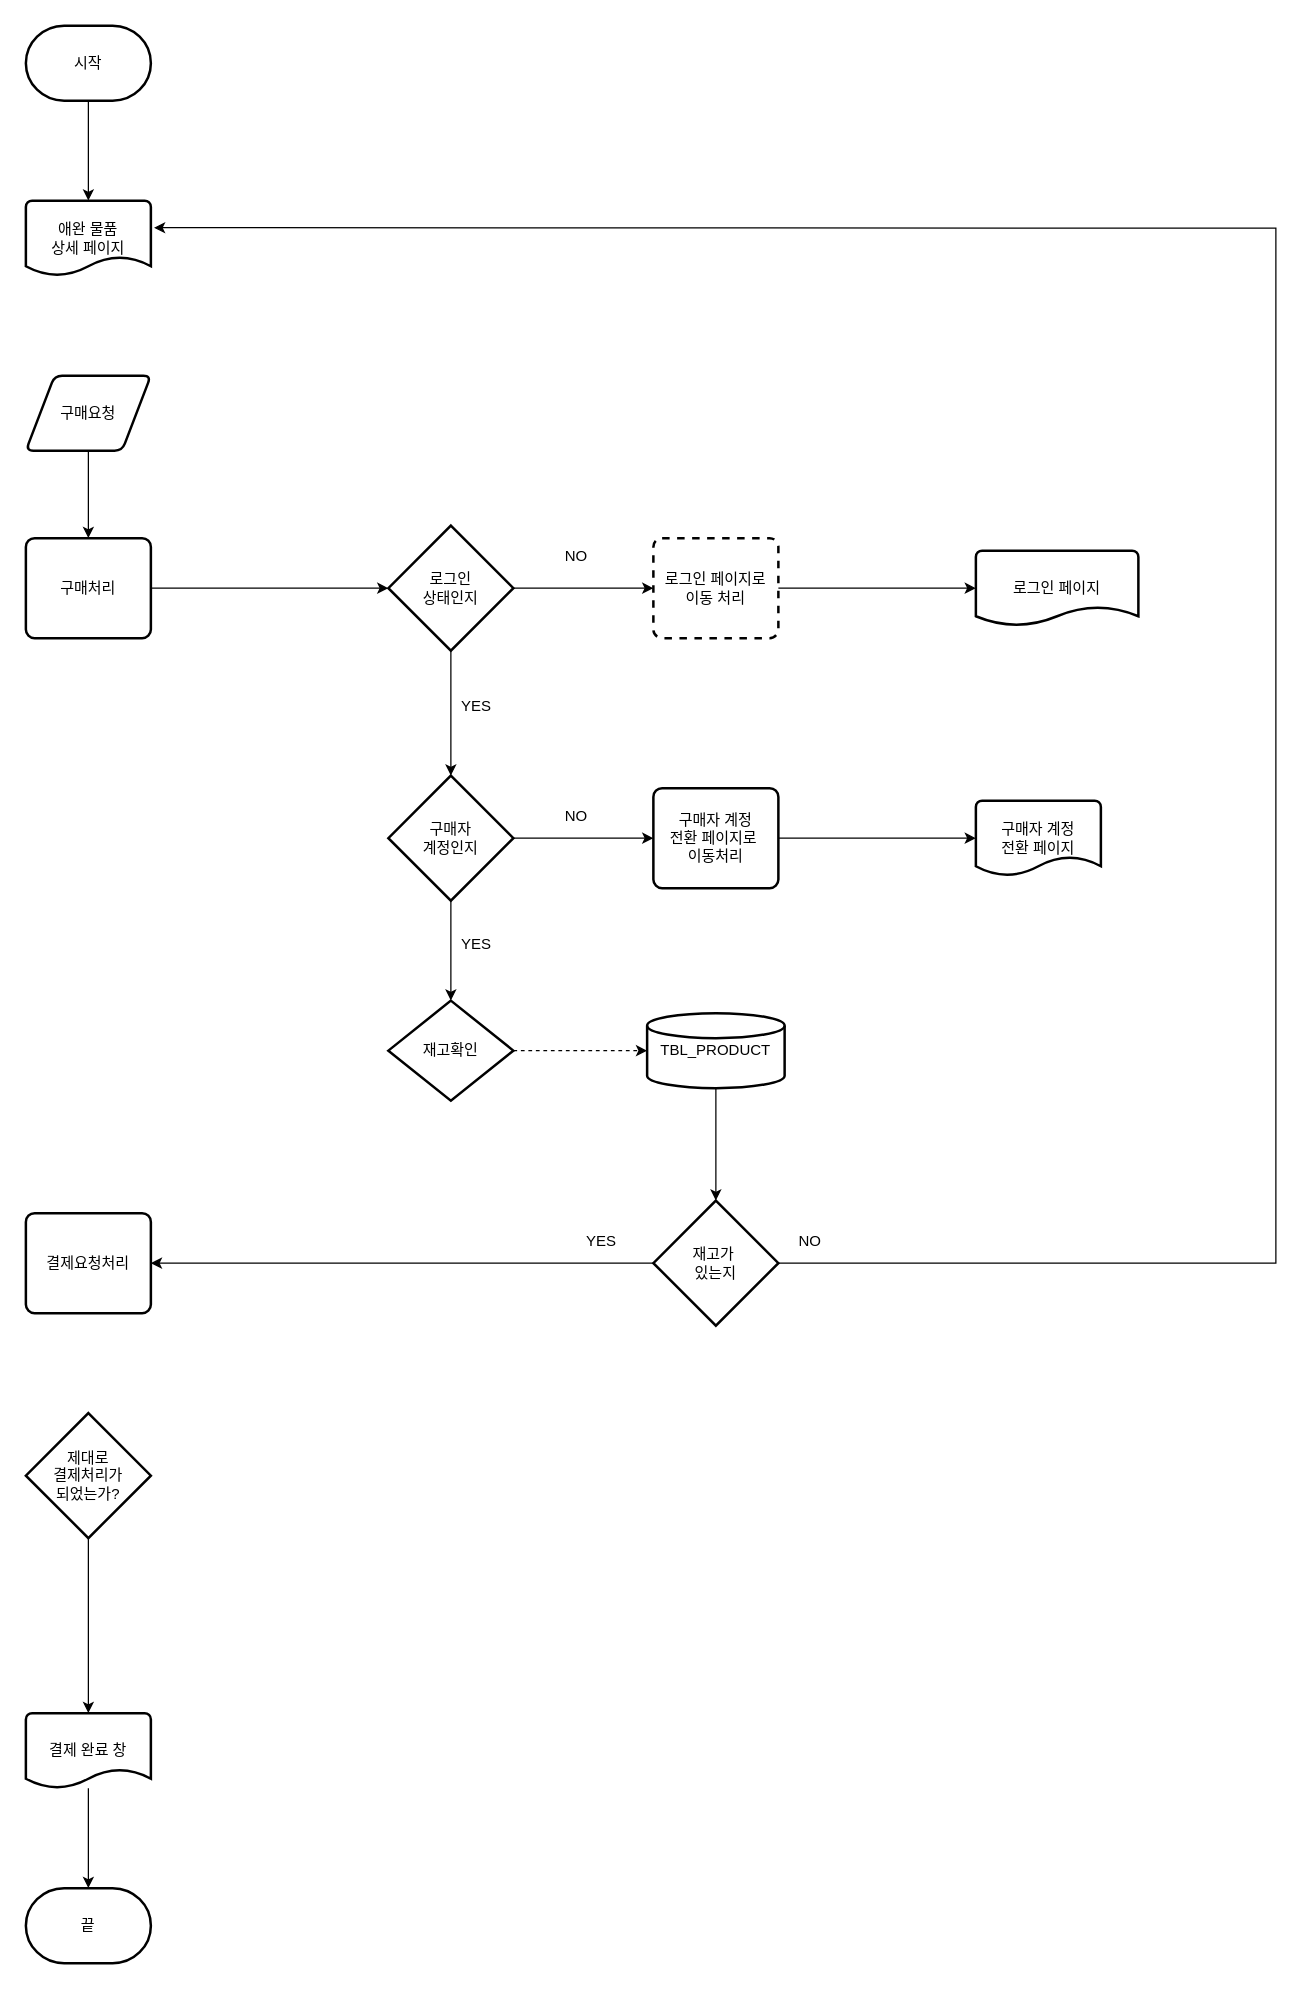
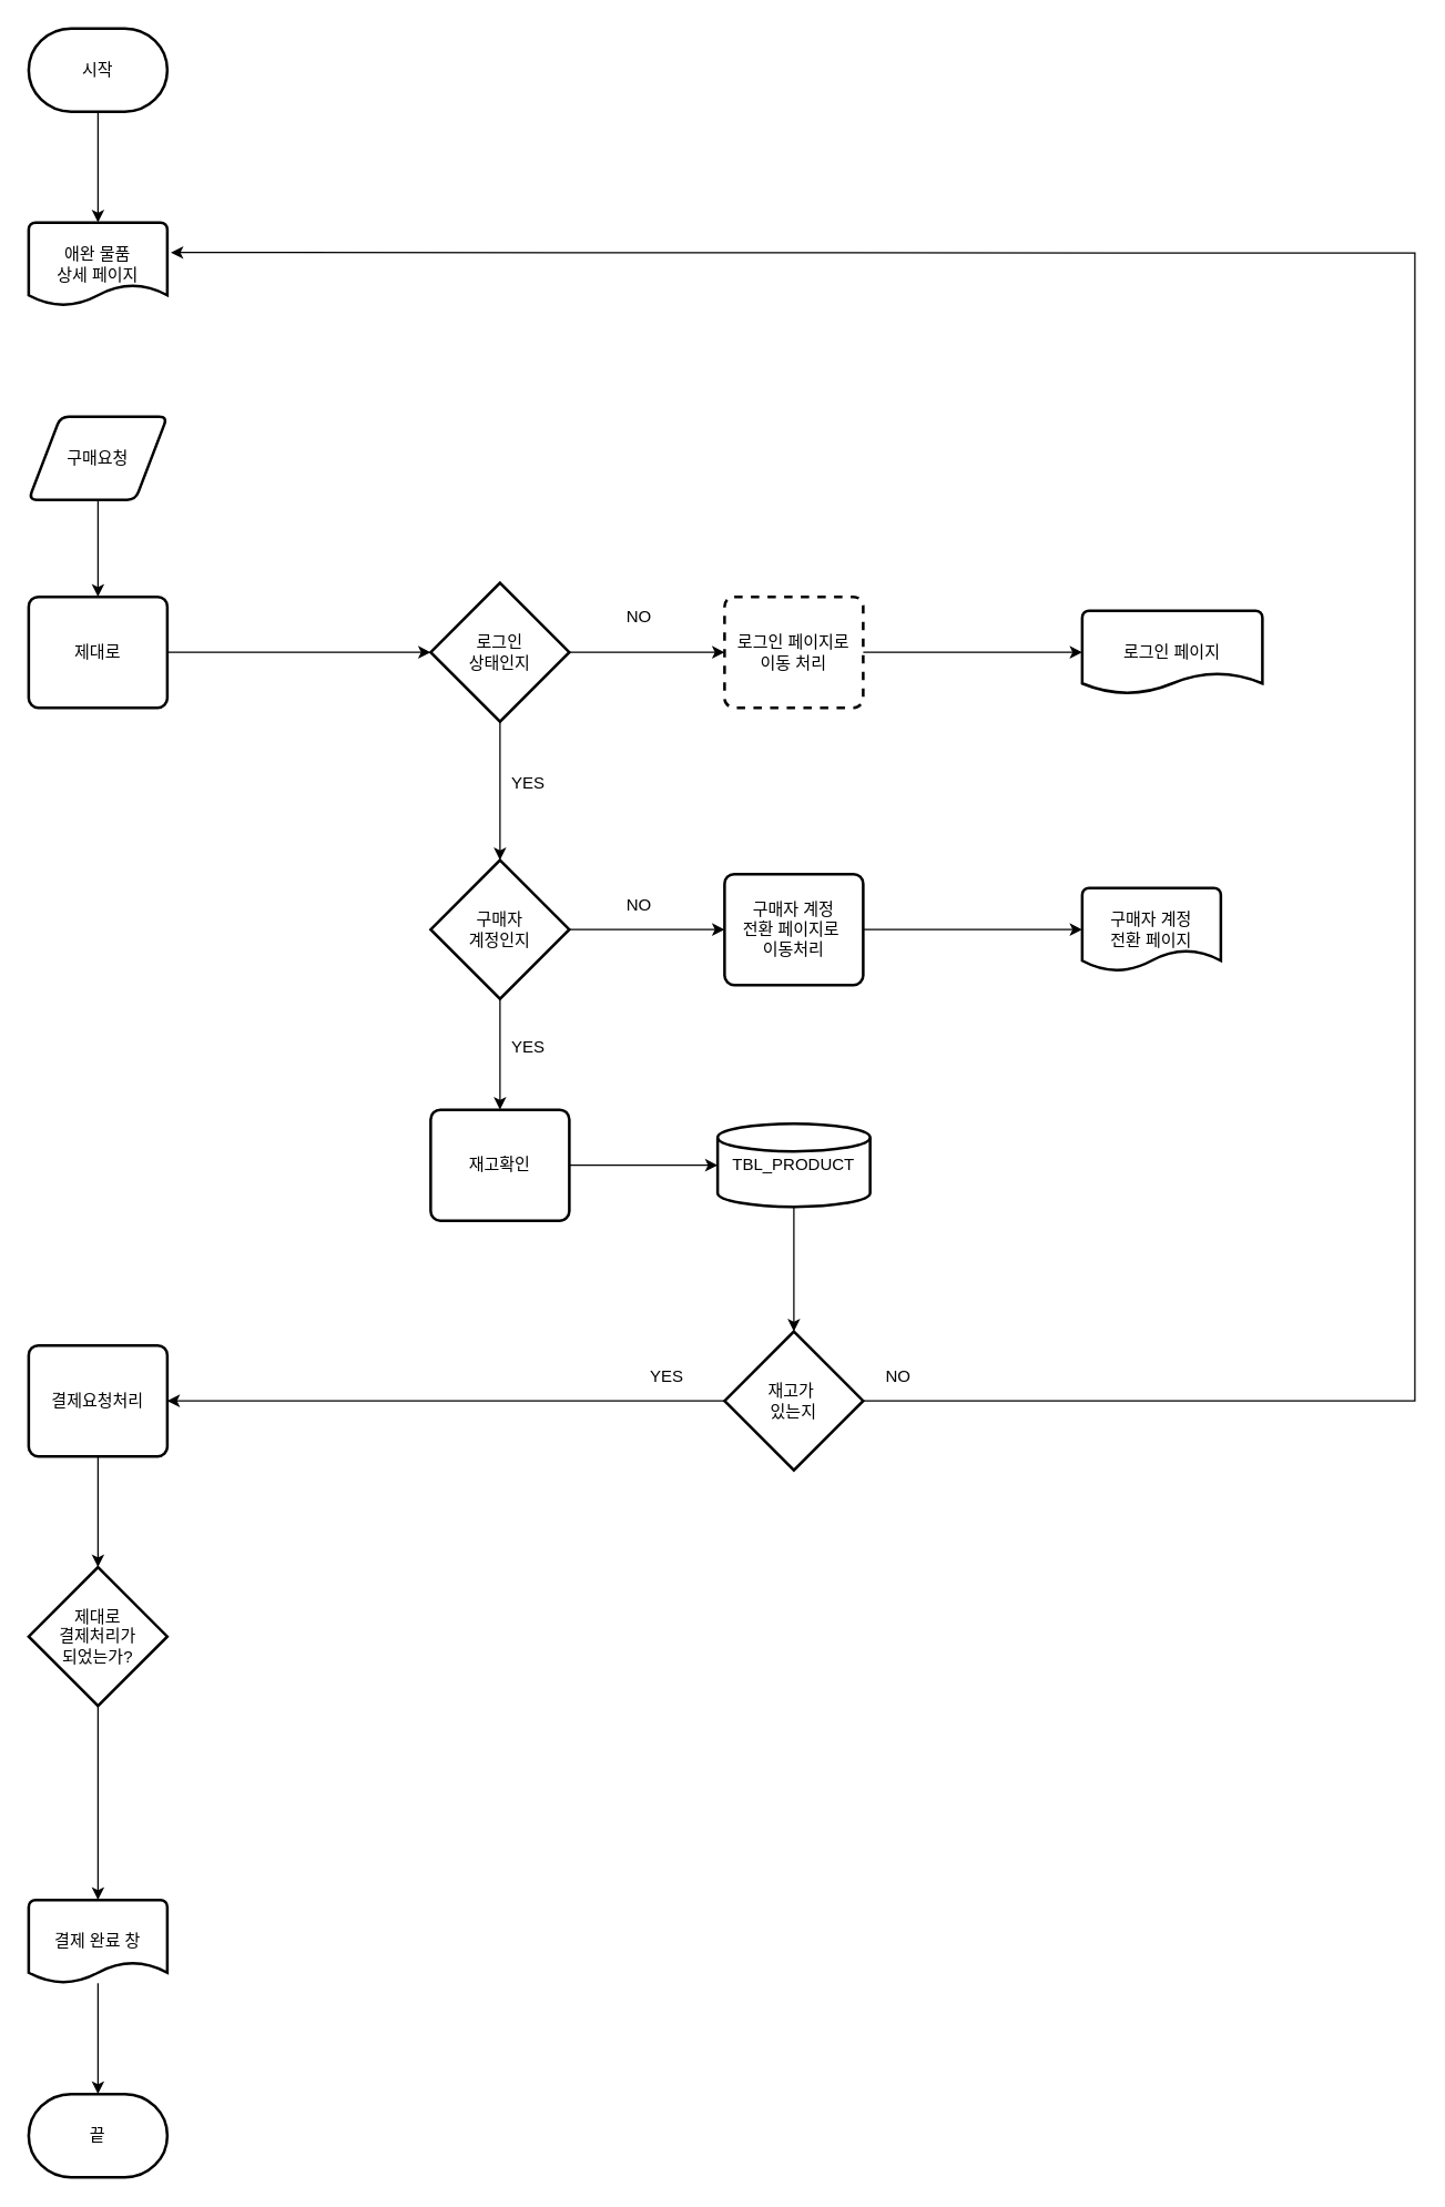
- <mxCell id="16" value="구매처리" style="rounded=1;whiteSpace=wrap;html=1;absoluteArcSize=1;arcSize=14;strokeWidth=2;" vertex="1" parent="1"><mxGeometry x="20" y="430" width="100" height="80" as="geometry" /></mxCell>
+ <mxCell id="16" value="제대로" style="rounded=1;whiteSpace=wrap;html=1;absoluteArcSize=1;arcSize=14;strokeWidth=2;" vertex="1" parent="1"><mxGeometry x="20" y="430" width="100" height="80" as="geometry" /></mxCell>
- <mxCell id="22" value="재고확인" style="rhombus;whiteSpace=wrap;html=1;absoluteArcSize=1;arcSize=14;strokeWidth=2;" vertex="1" parent="1"><mxGeometry x="310" y="800" width="100" height="80" as="geometry" /></mxCell>
+ <mxCell id="22" value="재고확인" style="rounded=1;whiteSpace=wrap;html=1;absoluteArcSize=1;arcSize=14;strokeWidth=2;" vertex="1" parent="1"><mxGeometry x="310" y="800" width="100" height="80" as="geometry" /></mxCell>
- <mxCell id="21" style="edgeStyle=orthogonalEdgeStyle;rounded=0;orthogonalLoop=1;jettySize=auto;html=1;dashed=1;" edge="1" parent="1" source="22" target="14"><mxGeometry relative="1" as="geometry" /></mxCell>
+ <mxCell id="21" style="edgeStyle=orthogonalEdgeStyle;rounded=0;orthogonalLoop=1;jettySize=auto;html=1;" edge="1" parent="1" source="22" target="14"><mxGeometry relative="1" as="geometry" /></mxCell>
+ <mxCell id="29" style="edgeStyle=orthogonalEdgeStyle;rounded=0;orthogonalLoop=1;jettySize=auto;html=1;entryX=0.5;entryY=0;entryDx=0;entryDy=0;entryPerimeter=0;" edge="1" parent="1" source="25" target="28"><mxGeometry relative="1" as="geometry" /></mxCell>
